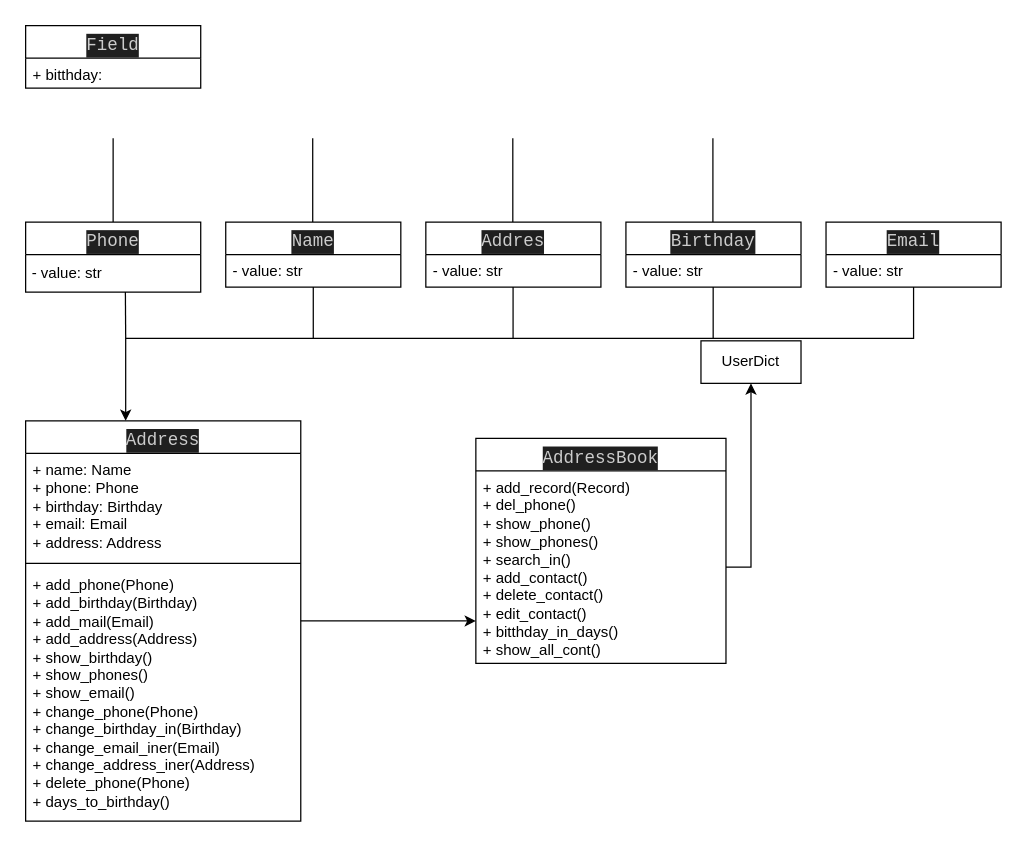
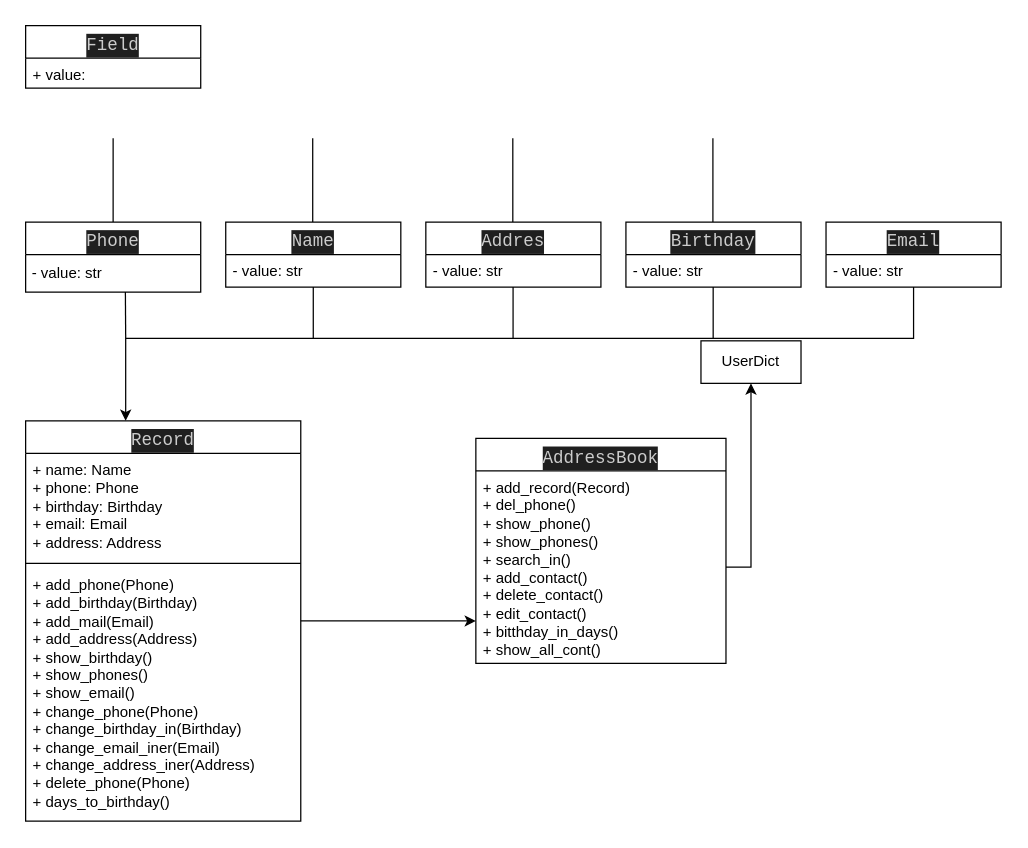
- <mxCell id="21" value="+ bitthday&lt;span style=&quot;background-color: initial;&quot;&gt;:&amp;nbsp;&lt;/span&gt;" style="text;strokeColor=none;fillColor=none;align=left;verticalAlign=top;spacingLeft=4;spacingRight=4;overflow=hidden;rotatable=0;points=[[0,0.5],[1,0.5]];portConstraint=eastwest;whiteSpace=wrap;html=1;" parent="20" vertex="1"><mxGeometry y="26" width="140" height="24" as="geometry" /></mxCell>
+ <mxCell id="21" value="+ value&lt;span style=&quot;background-color: initial;&quot;&gt;:&amp;nbsp;&lt;/span&gt;" style="text;strokeColor=none;fillColor=none;align=left;verticalAlign=top;spacingLeft=4;spacingRight=4;overflow=hidden;rotatable=0;points=[[0,0.5],[1,0.5]];portConstraint=eastwest;whiteSpace=wrap;html=1;" parent="20" vertex="1"><mxGeometry y="26" width="140" height="24" as="geometry" /></mxCell>
- <mxCell id="5" value="&lt;div style=&quot;color: rgb(204, 204, 204); background-color: rgb(31, 31, 31); font-family: Consolas, &amp;quot;Courier New&amp;quot;, monospace; font-weight: normal; font-size: 14px; line-height: 19px;&quot;&gt;Address&lt;/div&gt;" style="swimlane;fontStyle=1;align=center;verticalAlign=top;childLayout=stackLayout;horizontal=1;startSize=26;horizontalStack=0;resizeParent=1;resizeParentMax=0;resizeLast=0;collapsible=1;marginBottom=0;whiteSpace=wrap;html=1;" parent="1" vertex="1"><mxGeometry x="20" y="336" width="220" height="320" as="geometry"><mxRectangle x="30" y="90" width="130" height="30" as="alternateBounds" /></mxGeometry></mxCell>
+ <mxCell id="5" value="&lt;div style=&quot;color: rgb(204, 204, 204); background-color: rgb(31, 31, 31); font-family: Consolas, &amp;quot;Courier New&amp;quot;, monospace; font-weight: normal; font-size: 14px; line-height: 19px;&quot;&gt;Record&lt;/div&gt;" style="swimlane;fontStyle=1;align=center;verticalAlign=top;childLayout=stackLayout;horizontal=1;startSize=26;horizontalStack=0;resizeParent=1;resizeParentMax=0;resizeLast=0;collapsible=1;marginBottom=0;whiteSpace=wrap;html=1;" parent="1" vertex="1"><mxGeometry x="20" y="336" width="220" height="320" as="geometry"><mxRectangle x="30" y="90" width="130" height="30" as="alternateBounds" /></mxGeometry></mxCell>
